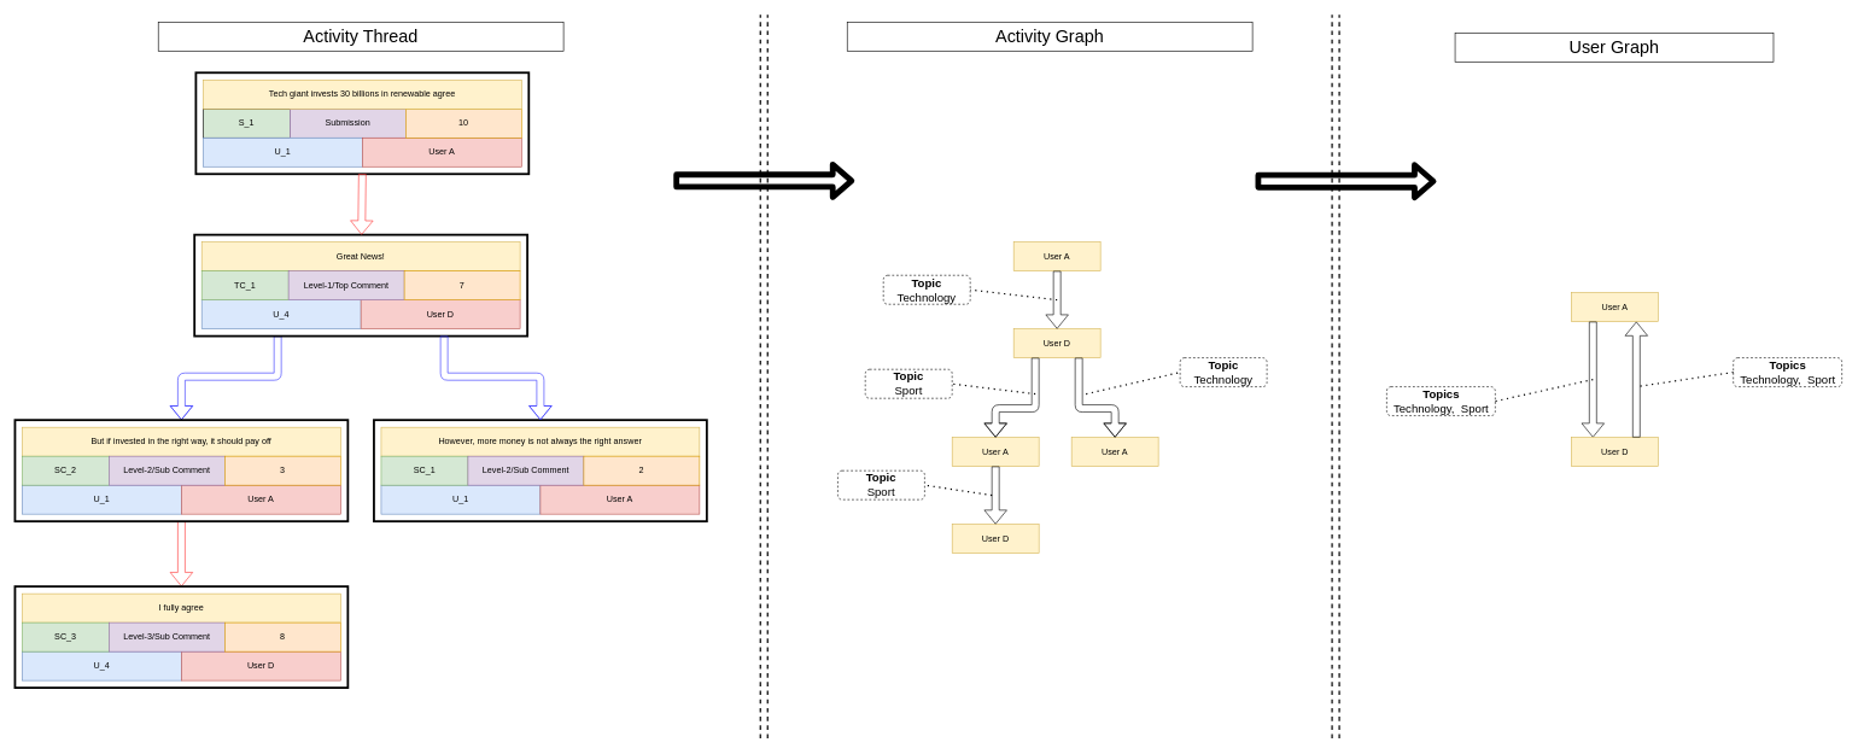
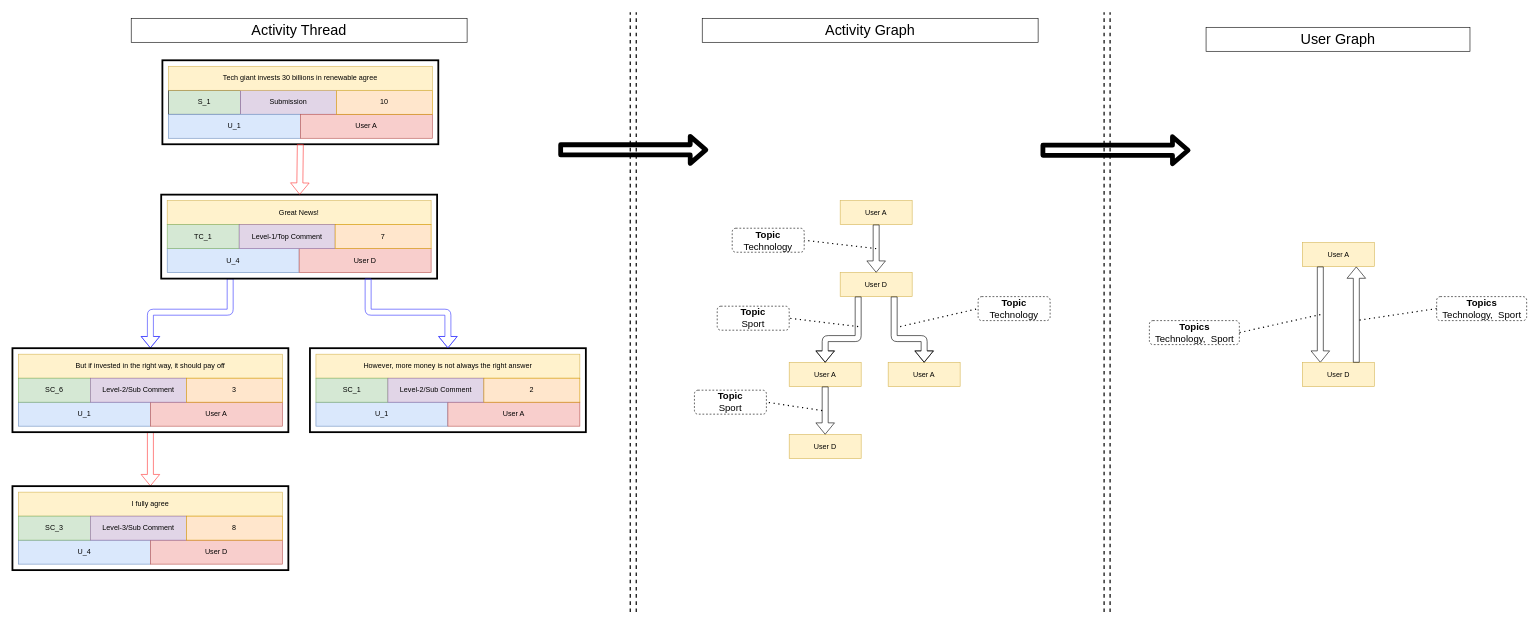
- <mxCell id="28" value="SC_2" style="rounded=0;whiteSpace=wrap;html=1;strokeColor=#82b366;fillColor=#d5e8d4;" parent="1" vertex="1"><mxGeometry x="30" y="630" width="120" height="40" as="geometry" /></mxCell>
+ <mxCell id="28" value="SC_6" style="rounded=0;whiteSpace=wrap;html=1;strokeColor=#82b366;fillColor=#d5e8d4;" parent="1" vertex="1"><mxGeometry x="30" y="630" width="120" height="40" as="geometry" /></mxCell>
